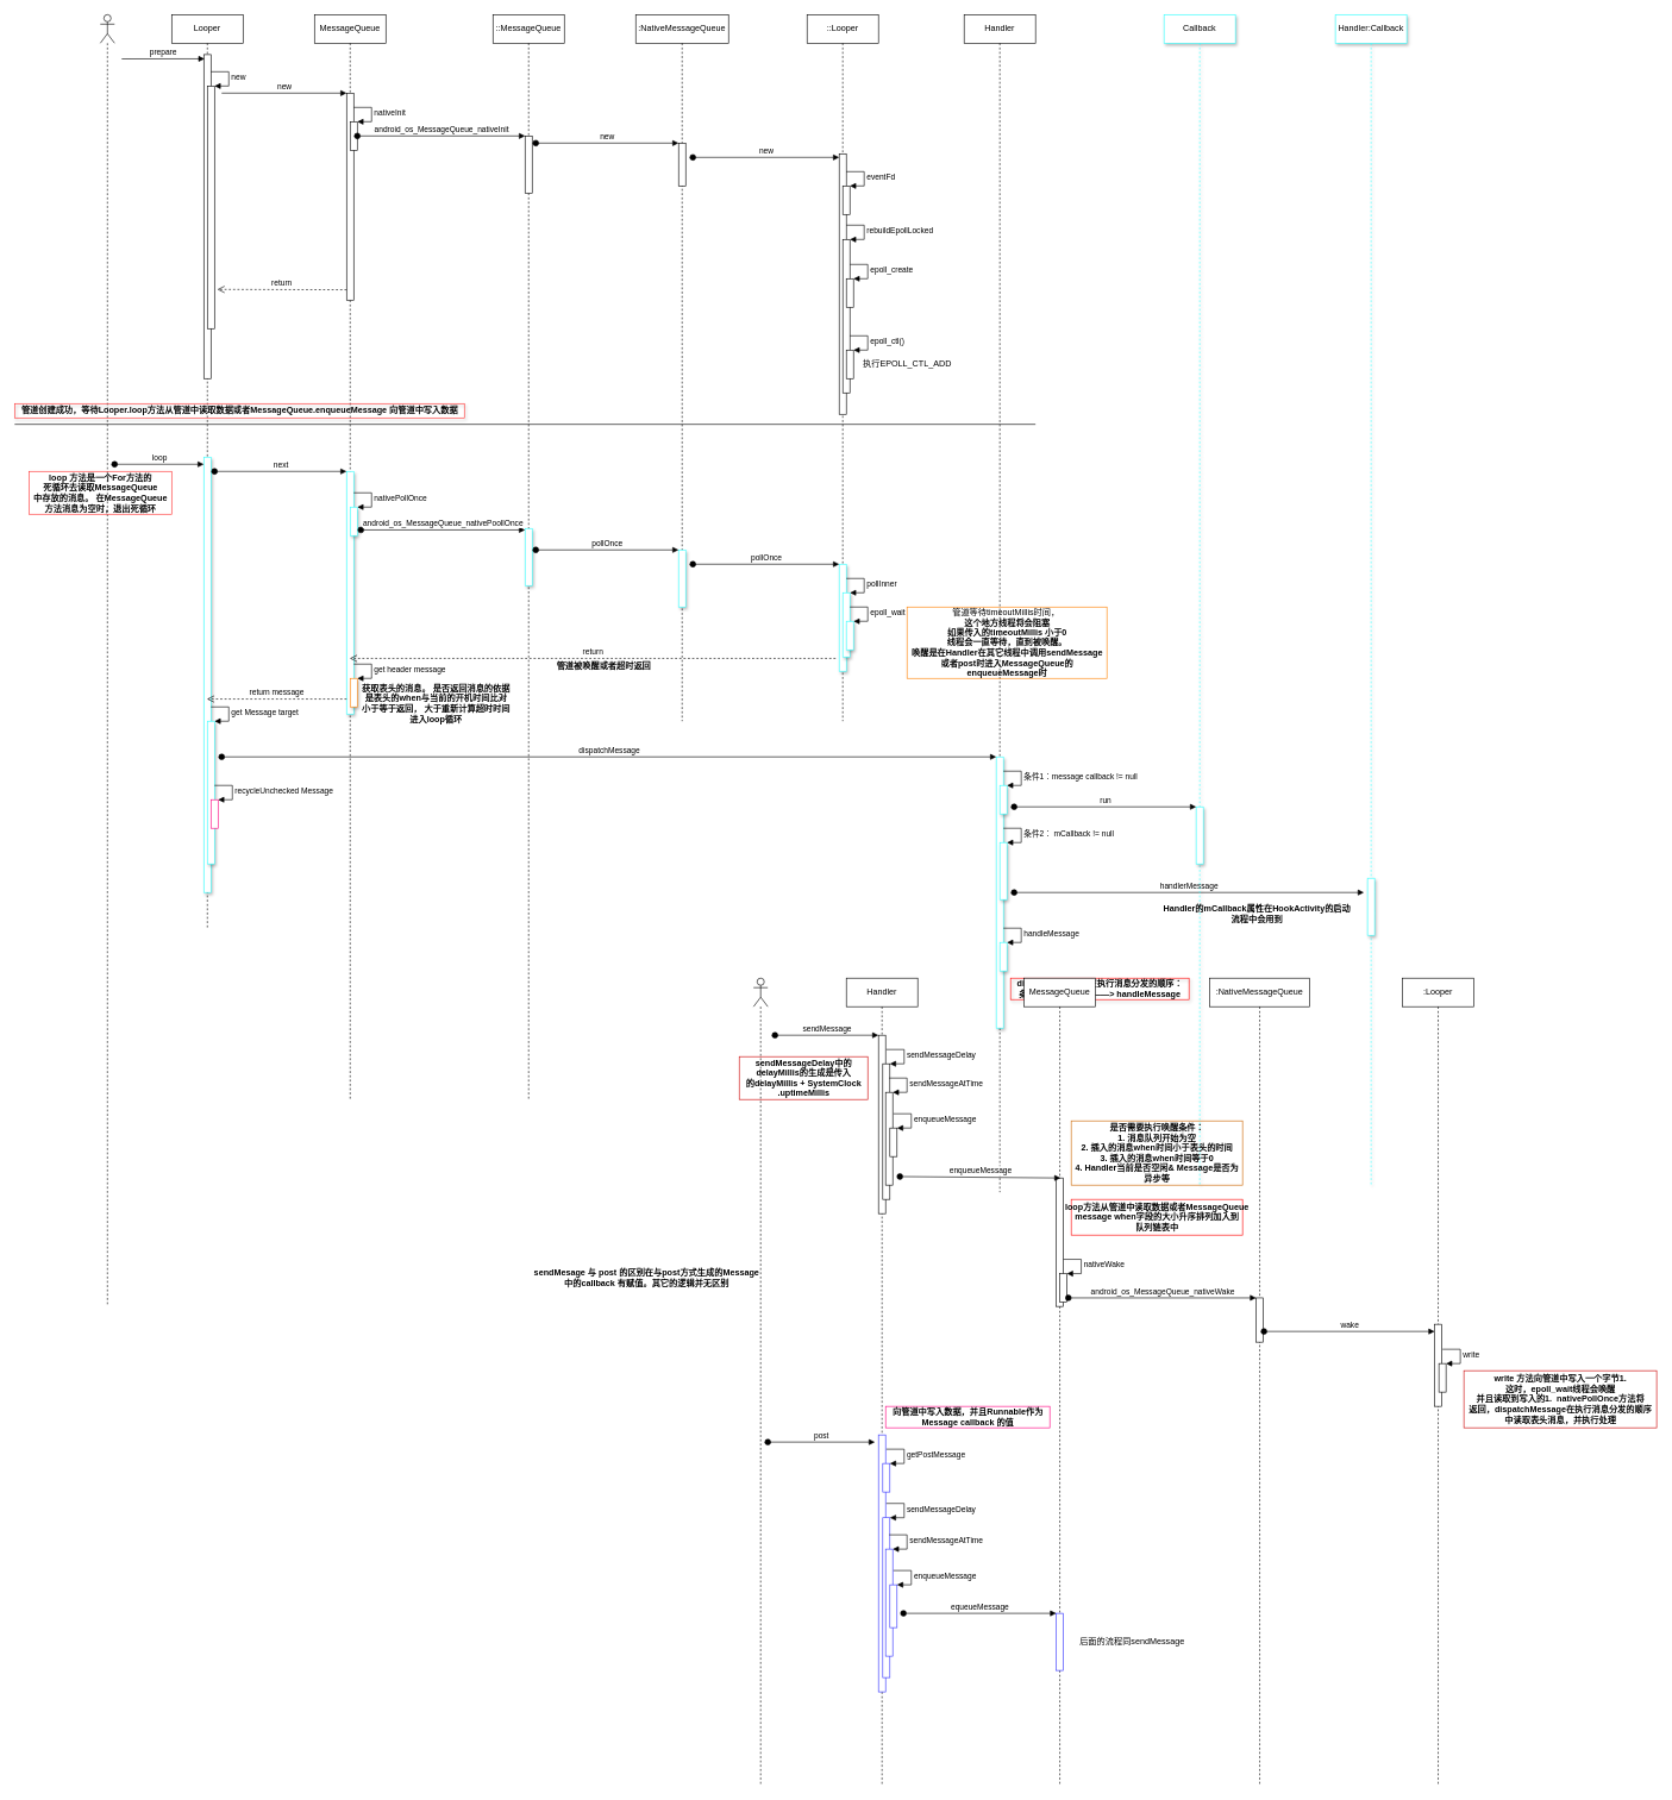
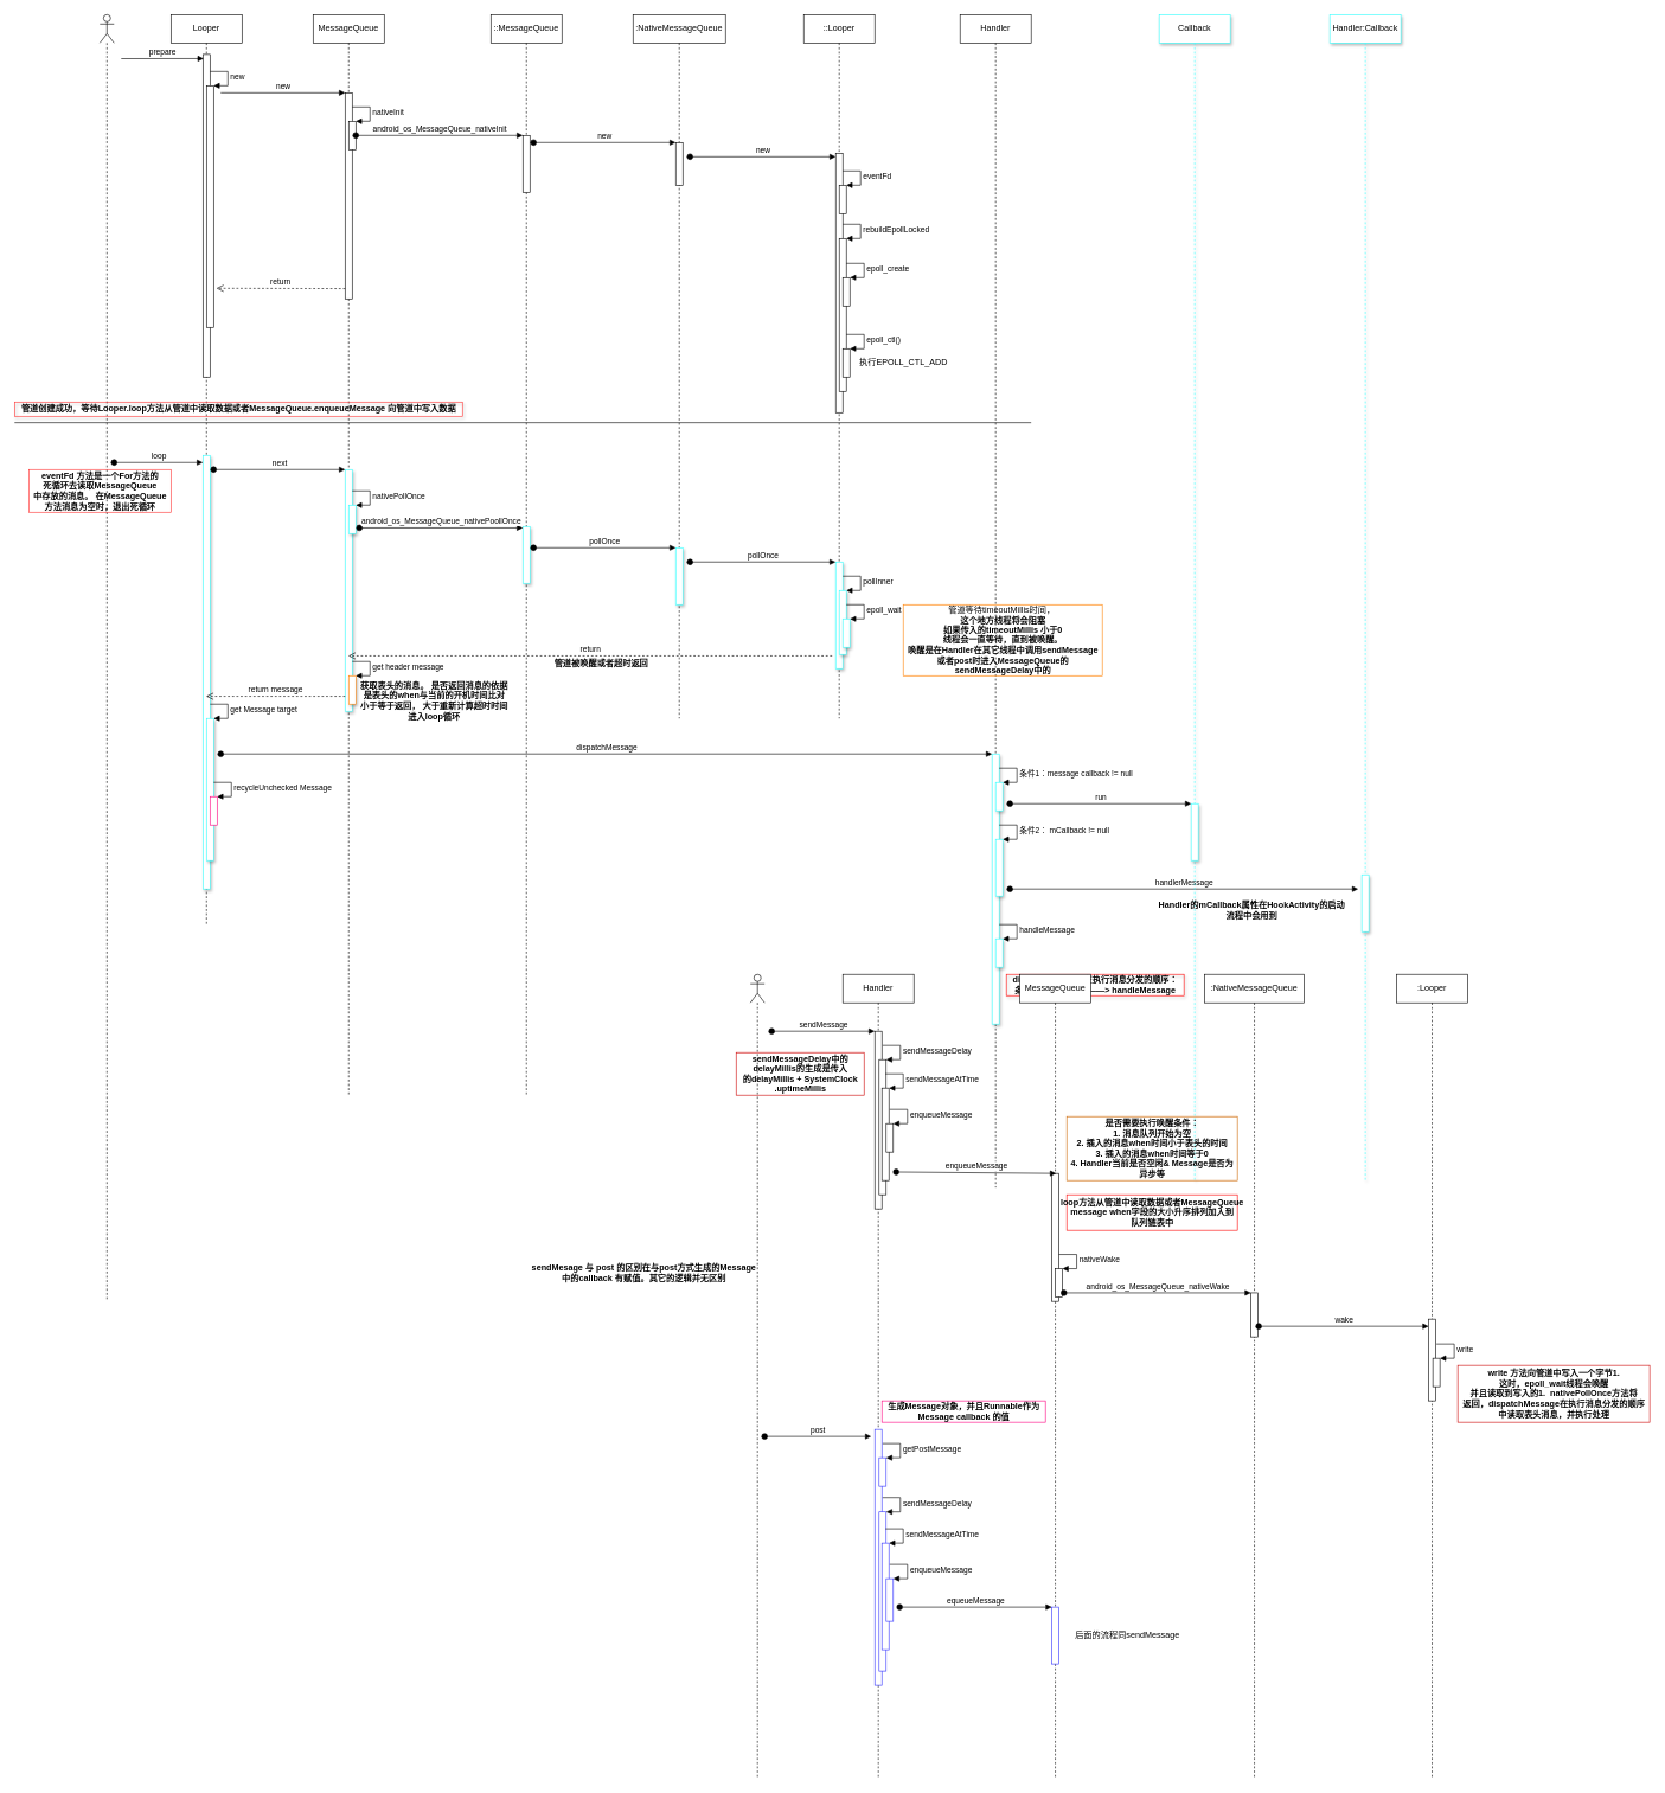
- <mxCell id="69" value="&lt;b&gt;loop 方法是一个For方法的&lt;br&gt;死循环去读取MessageQueue&lt;br&gt;中存放的消息。 在MessageQueue&lt;br&gt;方法消息为空时，退出死循环&lt;/b&gt;" style="text;html=1;align=center;verticalAlign=middle;resizable=0;points=[];autosize=1;strokeColor=#FF3333;" parent="1" vertex="1"><mxGeometry x="40" y="660" width="200" height="60" as="geometry" /></mxCell>
+ <mxCell id="69" value="&lt;b&gt;eventFd 方法是一个For方法的&lt;br&gt;死循环去读取MessageQueue&lt;br&gt;中存放的消息。 在MessageQueue&lt;br&gt;方法消息为空时，退出死循环&lt;/b&gt;" style="text;html=1;align=center;verticalAlign=middle;resizable=0;points=[];autosize=1;strokeColor=#FF3333;" parent="1" vertex="1"><mxGeometry x="40" y="660" width="200" height="60" as="geometry" /></mxCell>
- <mxCell id="65" value="管道等待timeoutMillis时间，&amp;nbsp;&lt;br&gt;&lt;b&gt;这个地方线程将会阻塞&lt;br&gt;如果传入的timeoutMillis 小于0&lt;br&gt;线程会一直等待，直到被唤醒。&lt;br&gt;唤醒是在Handler在其它线程中调用sendMessage&lt;br&gt;或者post时进入MessageQueue的&lt;br&gt;enqueueMessage时&lt;br&gt;&lt;/b&gt;" style="text;html=1;align=center;verticalAlign=middle;resizable=0;points=[];autosize=1;strokeColor=#FF8000;" parent="1" vertex="1"><mxGeometry x="1270" y="850" width="280" height="100" as="geometry" /></mxCell>
+ <mxCell id="65" value="管道等待timeoutMillis时间，&amp;nbsp;&lt;br&gt;&lt;b&gt;这个地方线程将会阻塞&lt;br&gt;如果传入的timeoutMillis 小于0&lt;br&gt;线程会一直等待，直到被唤醒。&lt;br&gt;唤醒是在Handler在其它线程中调用sendMessage&lt;br&gt;或者post时进入MessageQueue的&lt;br&gt;sendMessageDelay中的&lt;br&gt;&lt;/b&gt;" style="text;html=1;align=center;verticalAlign=middle;resizable=0;points=[];autosize=1;strokeColor=#FF8000;" parent="1" vertex="1"><mxGeometry x="1270" y="850" width="280" height="100" as="geometry" /></mxCell>
- <mxCell id="119" value="&lt;b&gt;向管道中写入数据，并且Runnable作为&lt;br&gt;Message callback 的值&lt;/b&gt;" style="text;html=1;align=center;verticalAlign=middle;resizable=0;points=[];autosize=1;strokeColor=#FF0080;" vertex="1" parent="1"><mxGeometry x="1240" y="1970" width="230" height="30" as="geometry" /></mxCell>
+ <mxCell id="119" value="&lt;b&gt;生成Message对象，并且Runnable作为&lt;br&gt;Message callback 的值&lt;/b&gt;" style="text;html=1;align=center;verticalAlign=middle;resizable=0;points=[];autosize=1;strokeColor=#FF0080;" vertex="1" parent="1"><mxGeometry x="1240" y="1970" width="230" height="30" as="geometry" /></mxCell>
